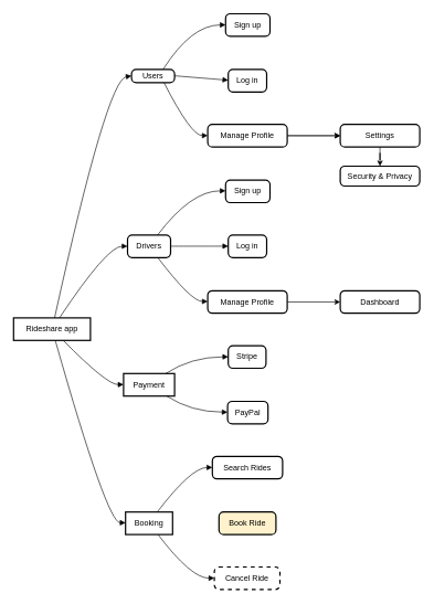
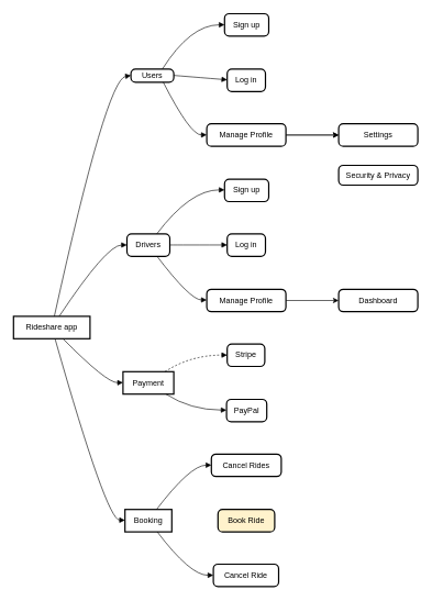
- <mxCell id="35" value="" style="edgeStyle=orthogonalEdgeStyle;rounded=0;orthogonalLoop=1;jettySize=auto;html=1;" edge="1" parent="1" source="36" target="37"><mxGeometry relative="1" as="geometry" /></mxCell>
- <mxCell id="31" value="" style="curved=1;startArrow=none;endArrow=block;exitX=0.83;exitY=-0.007;entryX=0.006;entryY=0.493;" parent="1" source="5" target="16" edge="1"><mxGeometry relative="1" as="geometry"><Array as="points"><mxPoint x="288" y="538" /></Array></mxGeometry></mxCell>
+ <mxCell id="31" value="" style="curved=1;startArrow=none;endArrow=block;exitX=0.83;exitY=-0.007;entryX=0.006;entryY=0.493;dashed=1;" parent="1" source="5" target="16" edge="1"><mxGeometry relative="1" as="geometry"><Array as="points"><mxPoint x="288" y="538" /></Array></mxGeometry></mxCell>
- <mxCell id="18" value="Search Rides" style="rounded=1;absoluteArcSize=1;arcSize=14;whiteSpace=wrap;strokeWidth=2;" parent="1" vertex="1"><mxGeometry x="320" y="688" width="106" height="34" as="geometry" /></mxCell>
+ <mxCell id="18" value="Cancel Rides" style="rounded=1;absoluteArcSize=1;arcSize=14;whiteSpace=wrap;strokeWidth=2;" parent="1" vertex="1"><mxGeometry x="320" y="688" width="106" height="34" as="geometry" /></mxCell>
- <mxCell id="20" value="Cancel Ride" style="rounded=1;absoluteArcSize=1;arcSize=14;whiteSpace=wrap;strokeWidth=2;dashed=1;" parent="1" vertex="1"><mxGeometry x="323" y="855" width="99" height="34" as="geometry" /></mxCell>
+ <mxCell id="20" value="Cancel Ride" style="rounded=1;absoluteArcSize=1;arcSize=14;whiteSpace=wrap;strokeWidth=2;" parent="1" vertex="1"><mxGeometry x="323" y="855" width="99" height="34" as="geometry" /></mxCell>
